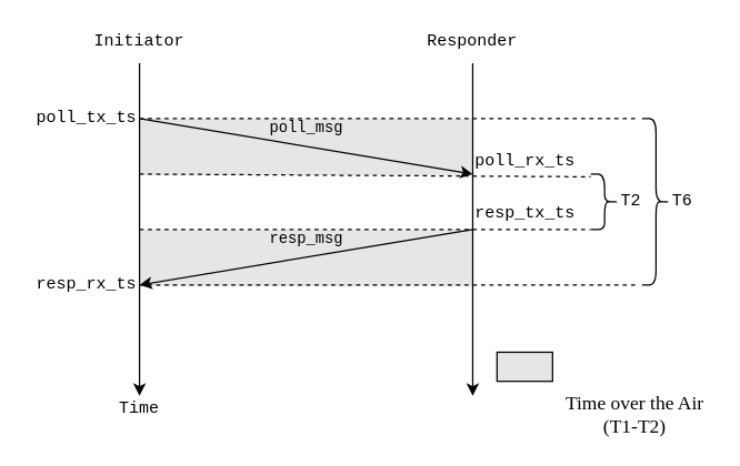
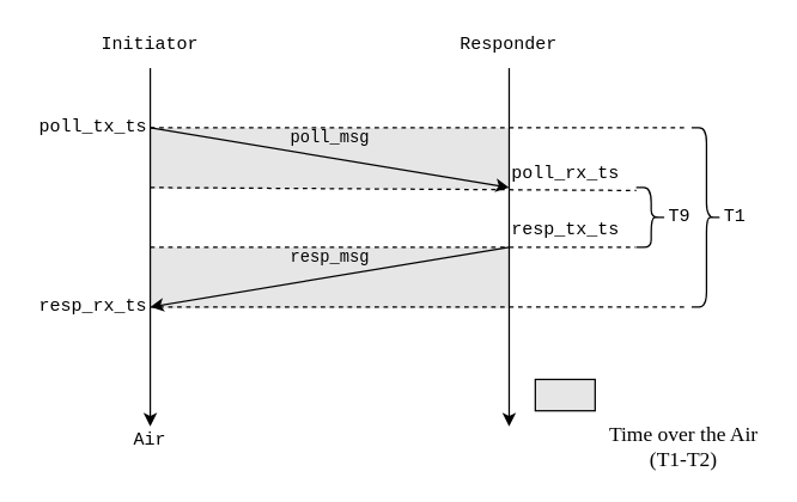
- <mxCell id="19" value="T2" style="shape=curlyBracket;whiteSpace=wrap;html=1;rounded=1;fontFamily=Courier New;flipH=1;labelPosition=right;verticalLabelPosition=middle;align=left;verticalAlign=middle;" parent="1" vertex="1"><mxGeometry x="425" y="125" width="20" height="40" as="geometry" /></mxCell>
+ <mxCell id="19" value="T9" style="shape=curlyBracket;whiteSpace=wrap;html=1;rounded=1;fontFamily=Courier New;flipH=1;labelPosition=right;verticalLabelPosition=middle;align=left;verticalAlign=middle;" parent="1" vertex="1"><mxGeometry x="425" y="125" width="20" height="40" as="geometry" /></mxCell>
- <mxCell id="18" value="T6" style="shape=curlyBracket;whiteSpace=wrap;html=1;rounded=1;fontFamily=Courier New;flipH=1;labelPosition=right;verticalLabelPosition=middle;align=left;verticalAlign=middle;" parent="1" vertex="1"><mxGeometry x="462" y="85" width="20" height="120" as="geometry" /></mxCell>
+ <mxCell id="18" value="T1" style="shape=curlyBracket;whiteSpace=wrap;html=1;rounded=1;fontFamily=Courier New;flipH=1;labelPosition=right;verticalLabelPosition=middle;align=left;verticalAlign=middle;" parent="1" vertex="1"><mxGeometry x="462" y="85" width="20" height="120" as="geometry" /></mxCell>
- <mxCell id="6" value="&lt;font&gt;Time&lt;/font&gt;" style="text;html=1;strokeColor=none;fillColor=none;align=center;verticalAlign=middle;whiteSpace=wrap;rounded=0;fontFamily=Courier New;" parent="1" vertex="1"><mxGeometry x="80" y="285" width="40" height="20" as="geometry" /></mxCell>
+ <mxCell id="6" value="&lt;font&gt;Air&lt;/font&gt;" style="text;html=1;strokeColor=none;fillColor=none;align=center;verticalAlign=middle;whiteSpace=wrap;rounded=0;fontFamily=Courier New;" parent="1" vertex="1"><mxGeometry x="80" y="285" width="40" height="20" as="geometry" /></mxCell>
